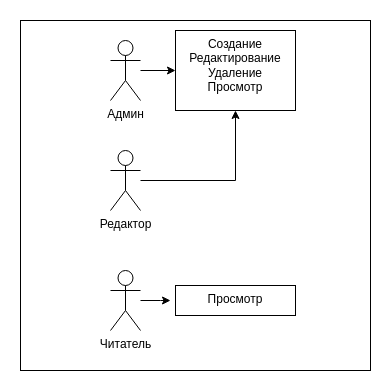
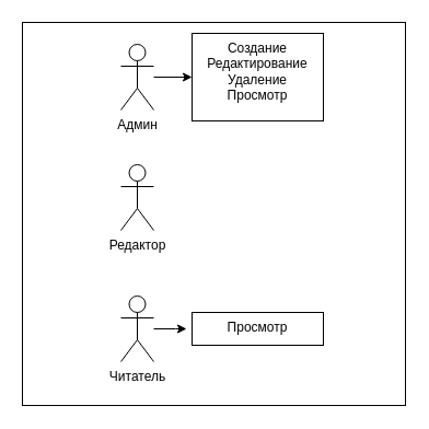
- <mxCell id="5" style="edgeStyle=orthogonalEdgeStyle;rounded=0;orthogonalLoop=1;jettySize=auto;html=1;entryX=0.5;entryY=1;entryDx=0;entryDy=0;" edge="1" parent="1" source="6" target="9"><mxGeometry relative="1" as="geometry" /></mxCell>
